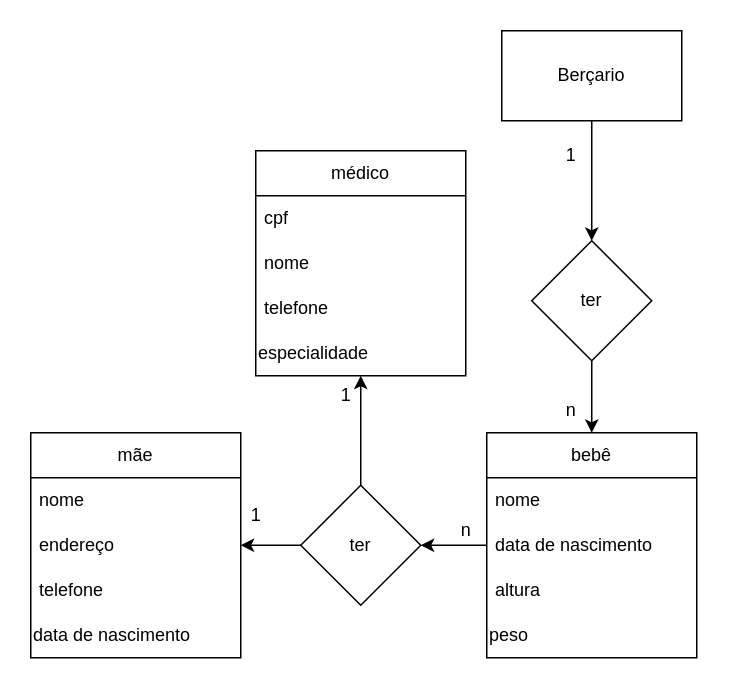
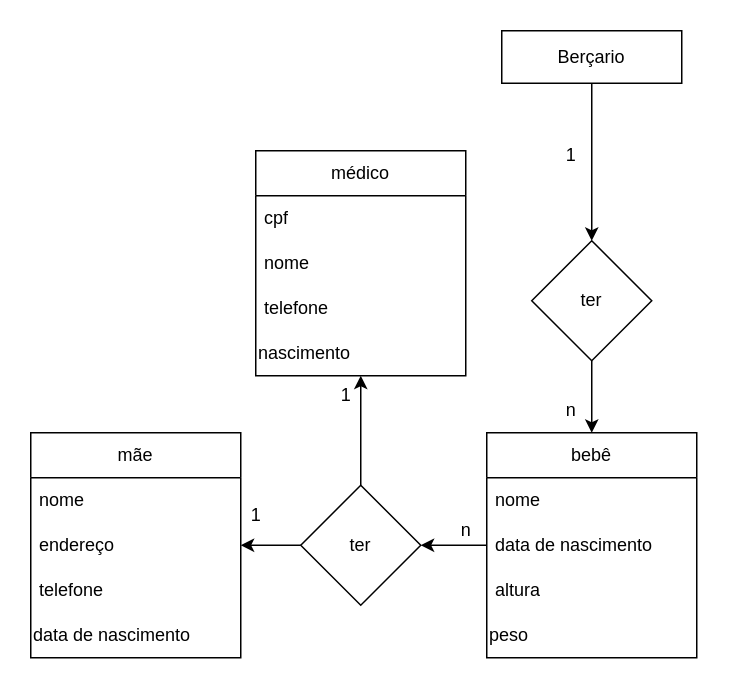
- <mxCell id="3" value="Berçario" style="whiteSpace=wrap;html=1;" vertex="1" parent="1"><mxGeometry x="334" y="20" width="120" height="60" as="geometry" /></mxCell>
+ <mxCell id="3" value="Berçario" style="whiteSpace=wrap;html=1;" vertex="1" parent="1"><mxGeometry x="334" y="20" width="120" height="35" as="geometry" /></mxCell>
- <mxCell id="28" value="especialidade" style="text;html=1;align=left;verticalAlign=middle;resizable=0;points=[];autosize=1;strokeColor=none;fillColor=none;" vertex="1" parent="24"><mxGeometry y="120" width="140" height="30" as="geometry" /></mxCell>
+ <mxCell id="28" value="nascimento" style="text;html=1;align=left;verticalAlign=middle;resizable=0;points=[];autosize=1;strokeColor=none;fillColor=none;" vertex="1" parent="24"><mxGeometry y="120" width="140" height="30" as="geometry" /></mxCell>
